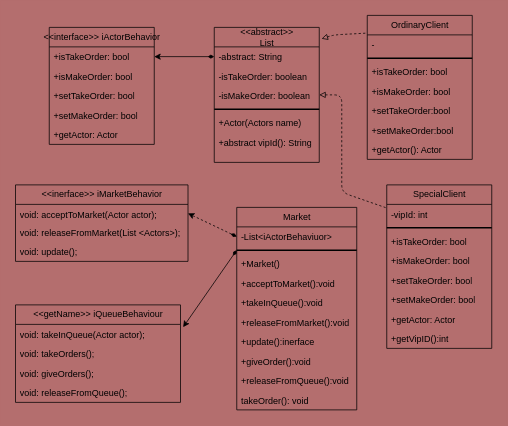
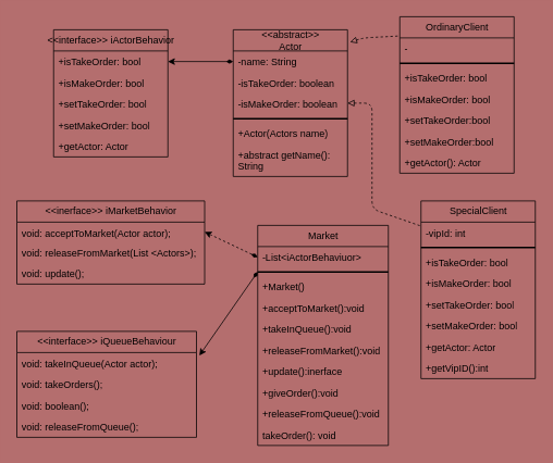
- <mxCell id="2" value="&amp;lt;&amp;lt;abstract&amp;gt;&amp;gt;&lt;br&gt;List" style="swimlane;fontStyle=0;childLayout=stackLayout;horizontal=1;startSize=26;fillColor=none;horizontalStack=0;resizeParent=1;resizeParentMax=0;resizeLast=0;collapsible=1;marginBottom=0;html=1;" parent="1" vertex="1"><mxGeometry x="285" y="36" width="140" height="180" as="geometry" /></mxCell>
+ <mxCell id="2" value="&amp;lt;&amp;lt;abstract&amp;gt;&amp;gt;&lt;br&gt;Actor" style="swimlane;fontStyle=0;childLayout=stackLayout;horizontal=1;startSize=26;fillColor=none;horizontalStack=0;resizeParent=1;resizeParentMax=0;resizeLast=0;collapsible=1;marginBottom=0;html=1;" parent="1" vertex="1"><mxGeometry x="285" y="36" width="140" height="180" as="geometry" /></mxCell>
- <mxCell id="3" value="-abstract: String" style="text;strokeColor=none;fillColor=none;align=left;verticalAlign=top;spacingLeft=4;spacingRight=4;overflow=hidden;rotatable=0;points=[[0,0.5],[1,0.5]];portConstraint=eastwest;whiteSpace=wrap;html=1;" parent="2" vertex="1"><mxGeometry y="26" width="140" height="26" as="geometry" /></mxCell>
+ <mxCell id="3" value="-name: String" style="text;strokeColor=none;fillColor=none;align=left;verticalAlign=top;spacingLeft=4;spacingRight=4;overflow=hidden;rotatable=0;points=[[0,0.5],[1,0.5]];portConstraint=eastwest;whiteSpace=wrap;html=1;" parent="2" vertex="1"><mxGeometry y="26" width="140" height="26" as="geometry" /></mxCell>
- <mxCell id="8" value="+abstract vipId(): String" style="text;strokeColor=none;fillColor=none;align=left;verticalAlign=top;spacingLeft=4;spacingRight=4;overflow=hidden;rotatable=0;points=[[0,0.5],[1,0.5]];portConstraint=eastwest;whiteSpace=wrap;html=1;" parent="2" vertex="1"><mxGeometry y="140" width="140" height="40" as="geometry" /></mxCell>
+ <mxCell id="8" value="+abstract getName(): String" style="text;strokeColor=none;fillColor=none;align=left;verticalAlign=top;spacingLeft=4;spacingRight=4;overflow=hidden;rotatable=0;points=[[0,0.5],[1,0.5]];portConstraint=eastwest;whiteSpace=wrap;html=1;" parent="2" vertex="1"><mxGeometry y="140" width="140" height="40" as="geometry" /></mxCell>
- <mxCell id="32" value="&amp;lt;&amp;lt;getName&amp;gt;&amp;gt; iQueueBehaviour" style="swimlane;fontStyle=0;childLayout=stackLayout;horizontal=1;startSize=26;fillColor=none;horizontalStack=0;resizeParent=1;resizeParentMax=0;resizeLast=0;collapsible=1;marginBottom=0;html=1;" parent="1" vertex="1"><mxGeometry x="20" y="406" width="220" height="130" as="geometry" /></mxCell>
+ <mxCell id="32" value="&amp;lt;&amp;lt;interface&amp;gt;&amp;gt; iQueueBehaviour" style="swimlane;fontStyle=0;childLayout=stackLayout;horizontal=1;startSize=26;fillColor=none;horizontalStack=0;resizeParent=1;resizeParentMax=0;resizeLast=0;collapsible=1;marginBottom=0;html=1;" parent="1" vertex="1"><mxGeometry x="20" y="406" width="220" height="130" as="geometry" /></mxCell>
- <mxCell id="35" value="void: giveOrders();" style="text;strokeColor=none;fillColor=none;align=left;verticalAlign=top;spacingLeft=4;spacingRight=4;overflow=hidden;rotatable=0;points=[[0,0.5],[1,0.5]];portConstraint=eastwest;whiteSpace=wrap;html=1;" parent="32" vertex="1"><mxGeometry y="78" width="220" height="26" as="geometry" /></mxCell>
+ <mxCell id="35" value="void: boolean();" style="text;strokeColor=none;fillColor=none;align=left;verticalAlign=top;spacingLeft=4;spacingRight=4;overflow=hidden;rotatable=0;points=[[0,0.5],[1,0.5]];portConstraint=eastwest;whiteSpace=wrap;html=1;" parent="32" vertex="1"><mxGeometry y="78" width="220" height="26" as="geometry" /></mxCell>
